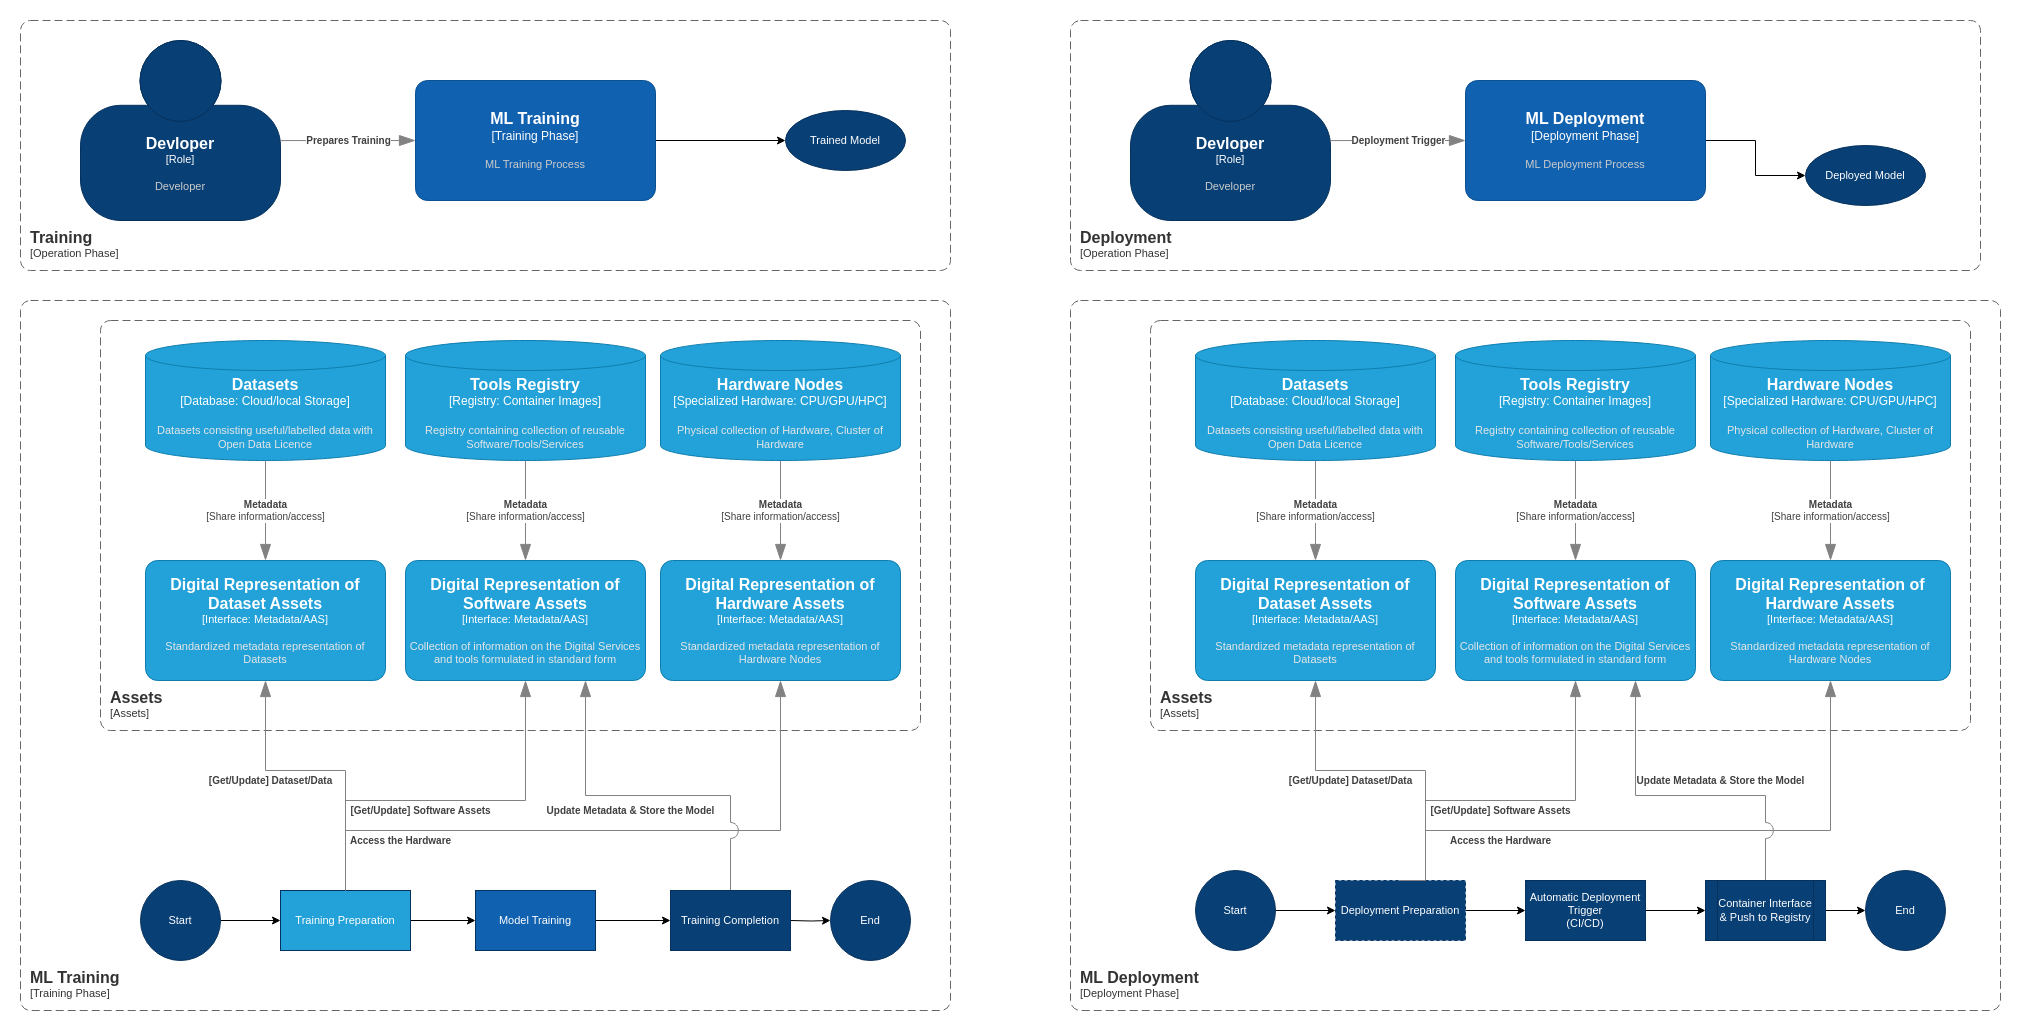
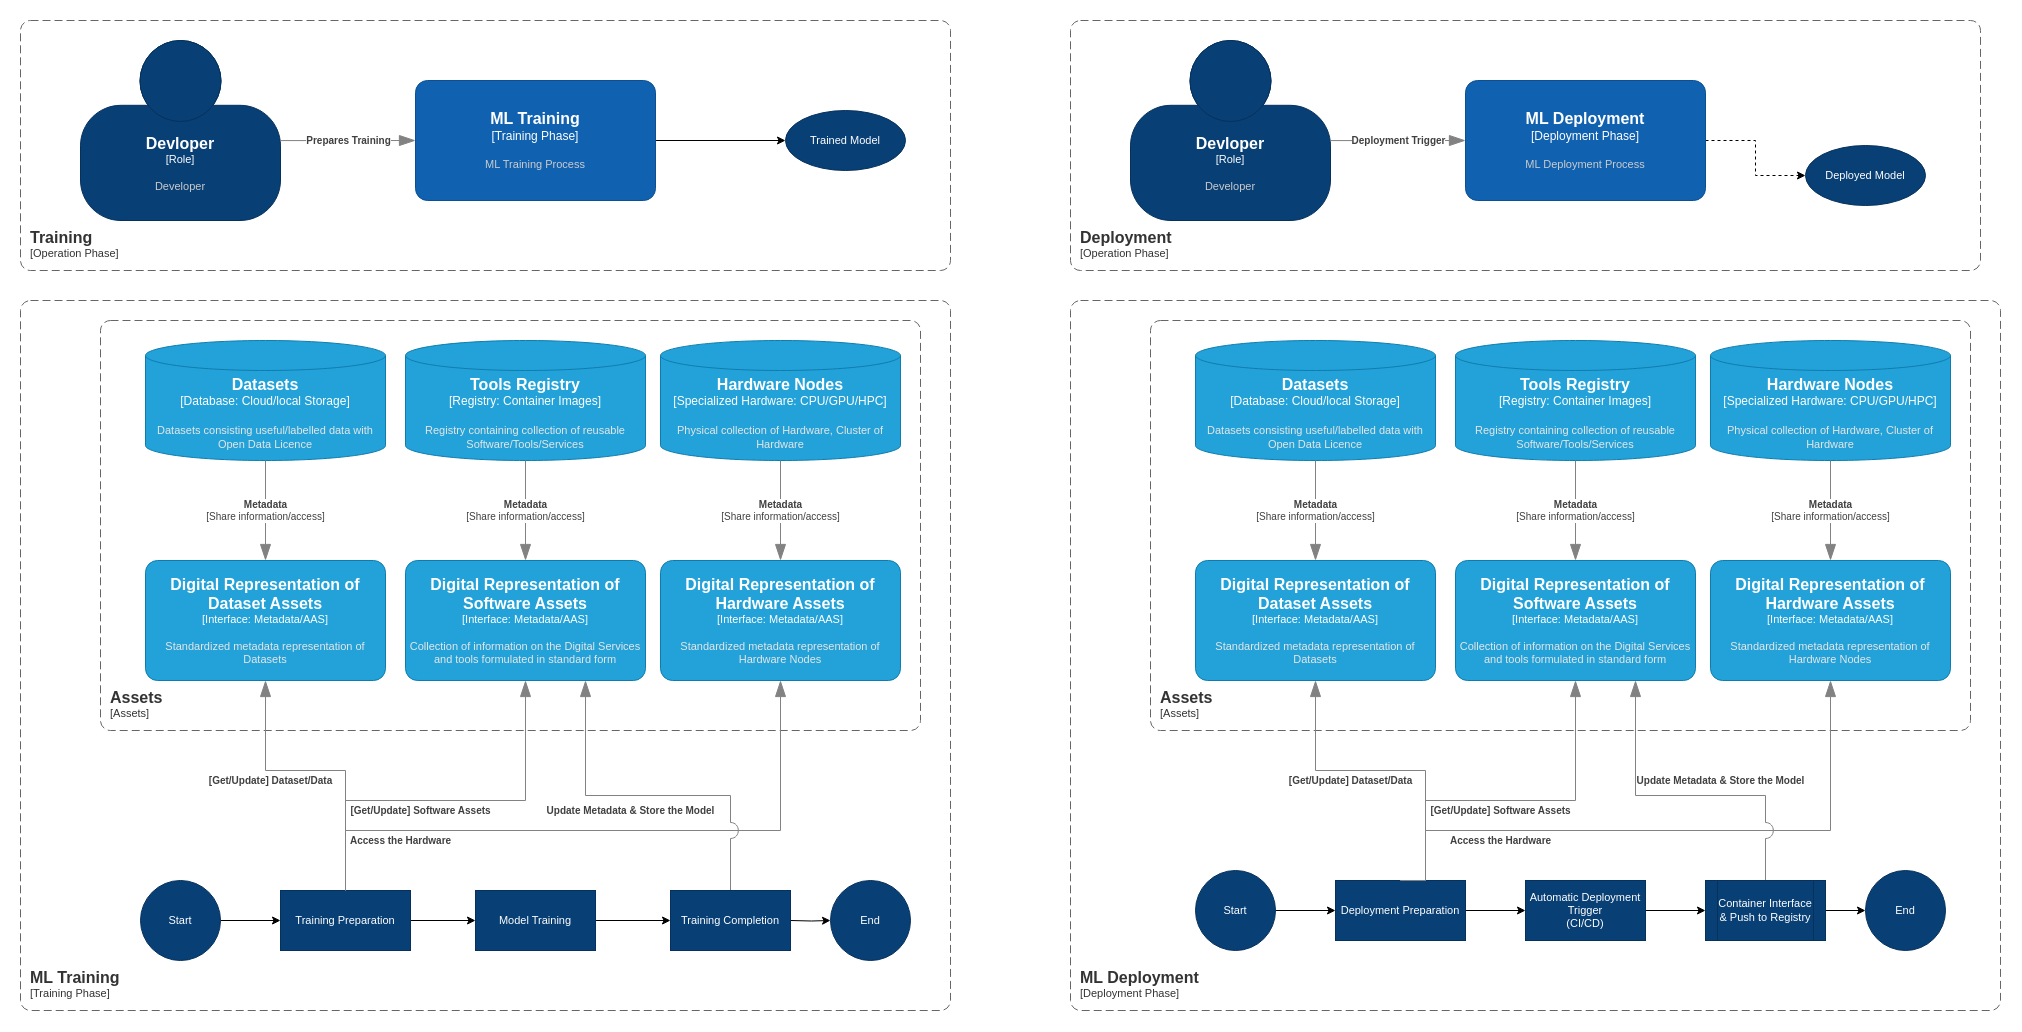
- <mxCell id="30" value="" style="edgeStyle=orthogonalEdgeStyle;rounded=0;orthogonalLoop=1;jettySize=auto;html=1;" parent="1" source="31" target="28" edge="1"><mxGeometry relative="1" as="geometry" /></mxCell>
+ <mxCell id="30" value="" style="edgeStyle=orthogonalEdgeStyle;rounded=0;orthogonalLoop=1;jettySize=auto;html=1;dashed=1;" parent="1" source="31" target="28" edge="1"><mxGeometry relative="1" as="geometry" /></mxCell>
- <mxCell id="44" value="Deployment Preparation" style="whiteSpace=wrap;html=1;fontSize=11;fillColor=#083F75;strokeColor=#06315C;fontColor=#ffffff;dashed=1;" vertex="1" parent="1"><mxGeometry x="1335" y="880" width="130" height="60" as="geometry" /></mxCell>
+ <mxCell id="44" value="Deployment Preparation" style="whiteSpace=wrap;html=1;fontSize=11;fillColor=#083F75;strokeColor=#06315C;fontColor=#ffffff;dashed=0;" vertex="1" parent="1"><mxGeometry x="1335" y="880" width="130" height="60" as="geometry" /></mxCell>
- <mxCell id="11" value="Training Preparation" style="whiteSpace=wrap;html=1;fontSize=11;fillColor=#23a2d9;strokeColor=#06315C;fontColor=#ffffff;dashed=0;" parent="1" vertex="1"><mxGeometry x="280" y="890" width="130" height="60" as="geometry" /></mxCell>
+ <mxCell id="11" value="Training Preparation" style="whiteSpace=wrap;html=1;fontSize=11;fillColor=#083F75;strokeColor=#06315C;fontColor=#ffffff;dashed=0;" parent="1" vertex="1"><mxGeometry x="280" y="890" width="130" height="60" as="geometry" /></mxCell>
- <mxCell id="14" value="Model Training" style="whiteSpace=wrap;html=1;fontSize=11;fillColor=#1061b0;strokeColor=#06315C;fontColor=#ffffff;dashed=0;" parent="1" vertex="1"><mxGeometry x="475" y="890" width="120" height="60" as="geometry" /></mxCell>
+ <mxCell id="14" value="Model Training" style="whiteSpace=wrap;html=1;fontSize=11;fillColor=#083F75;strokeColor=#06315C;fontColor=#ffffff;dashed=0;" parent="1" vertex="1"><mxGeometry x="475" y="890" width="120" height="60" as="geometry" /></mxCell>
